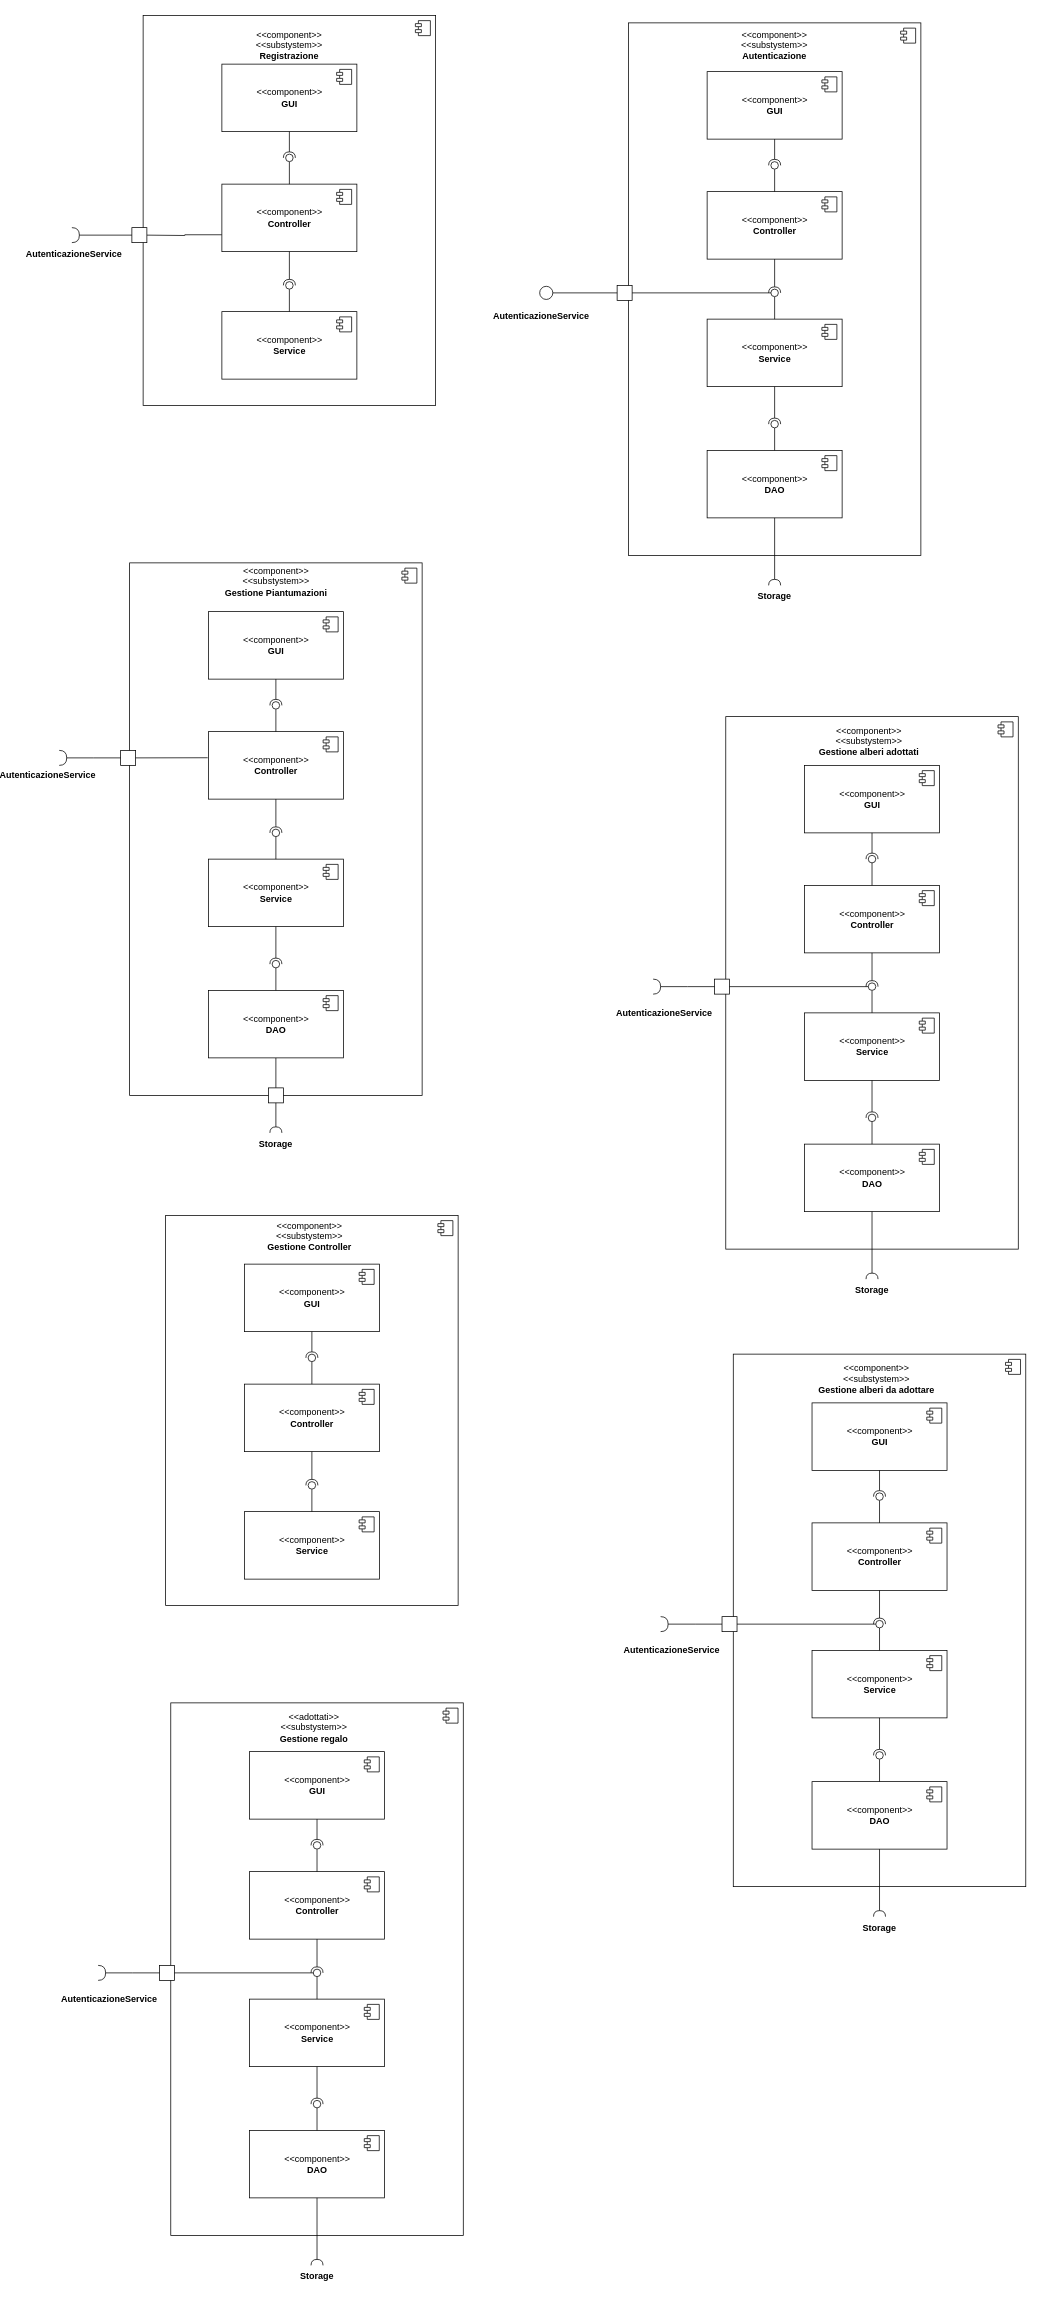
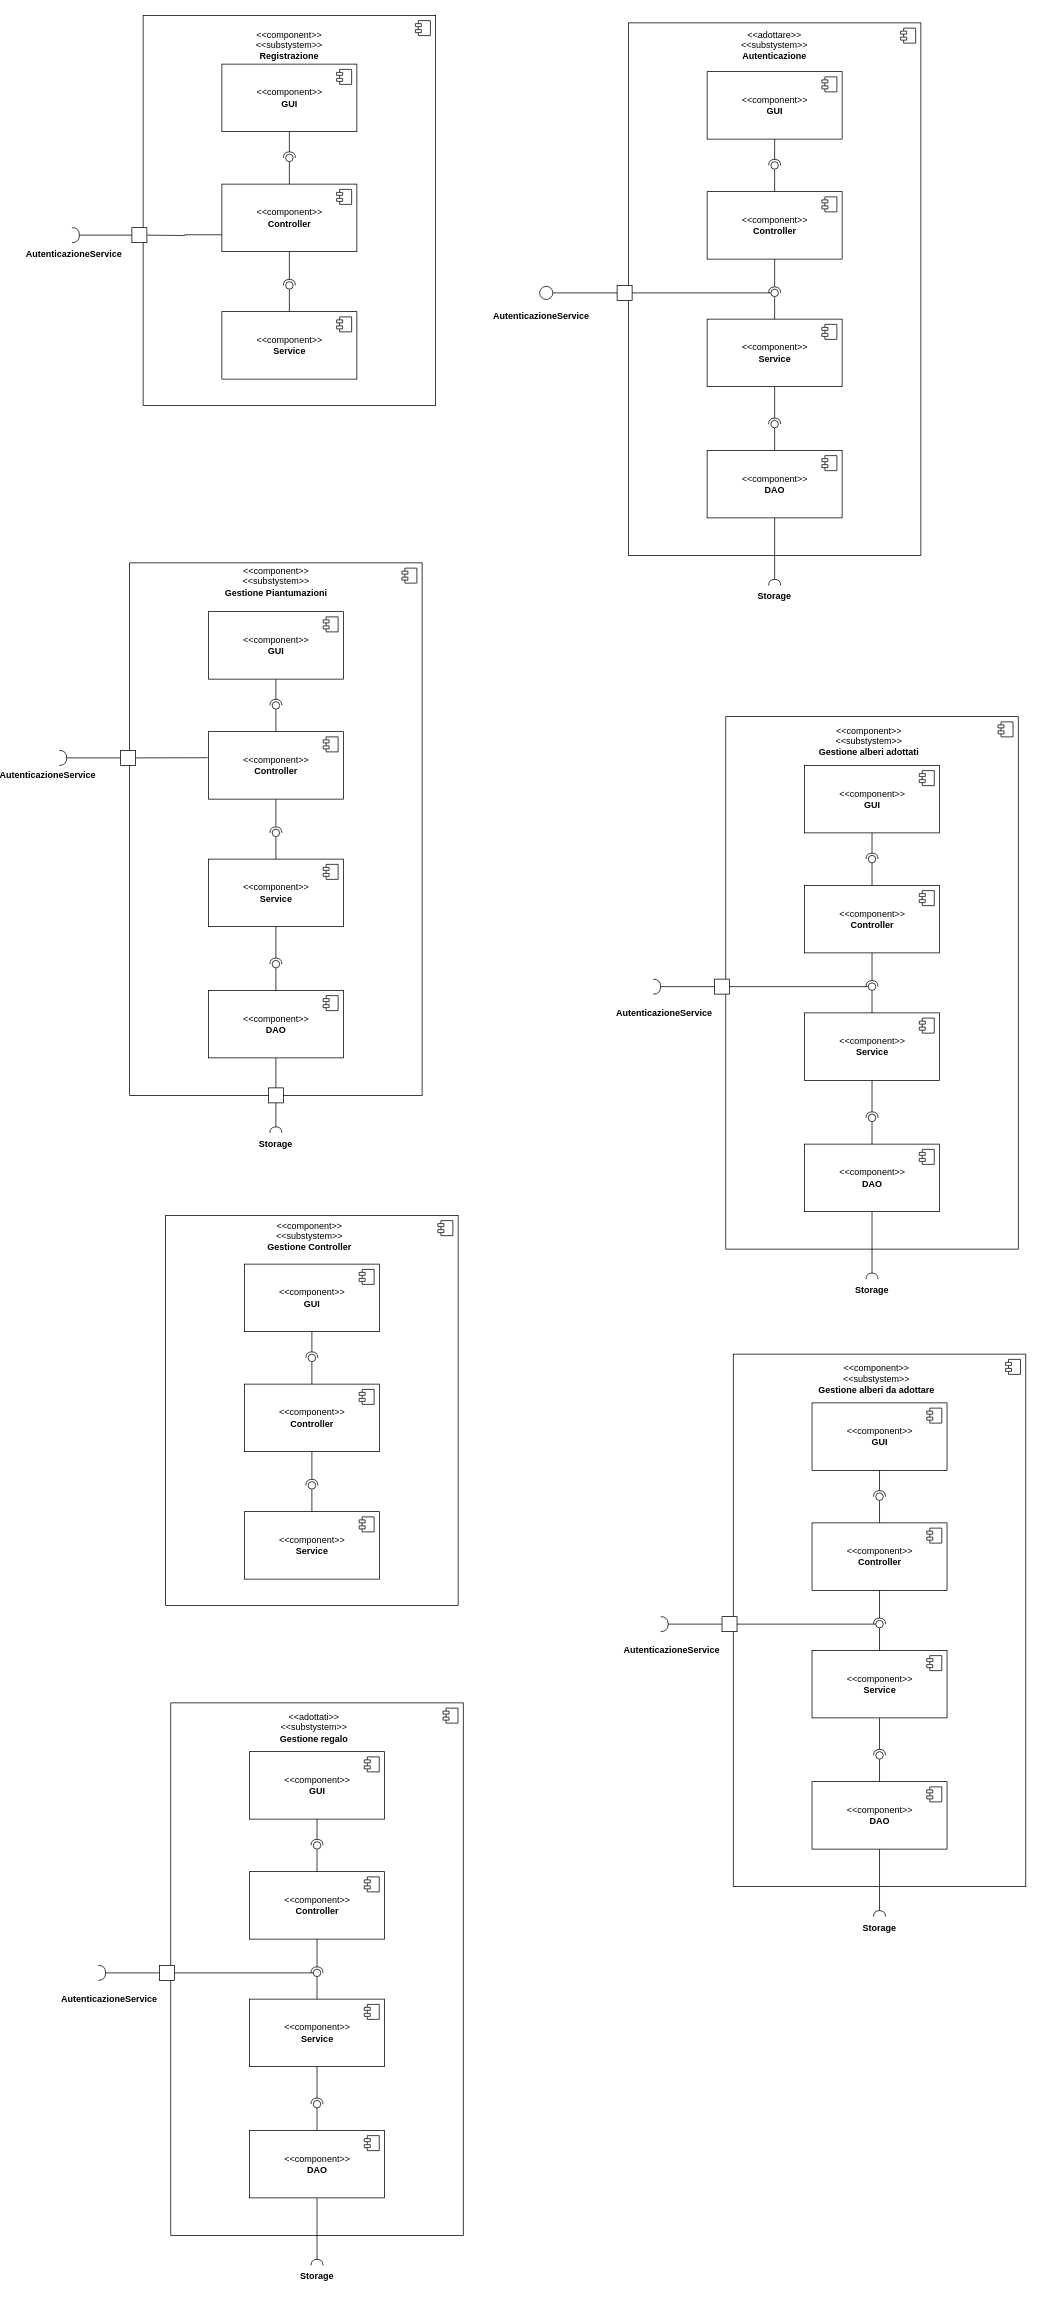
- <mxCell id="30" value="&amp;lt;&amp;lt;component&amp;gt;&amp;gt;&lt;br&gt;&amp;lt;&amp;lt;substystem&amp;gt;&amp;gt;&lt;br&gt;&lt;b&gt;Autenticazione&lt;/b&gt;" style="text;html=1;strokeColor=none;fillColor=none;align=center;verticalAlign=middle;whiteSpace=wrap;rounded=0;" parent="1" vertex="1"><mxGeometry x="974" y="45" width="60" height="30" as="geometry" /></mxCell>
+ <mxCell id="30" value="&amp;lt;&amp;lt;adottare&amp;gt;&amp;gt;&lt;br&gt;&amp;lt;&amp;lt;substystem&amp;gt;&amp;gt;&lt;br&gt;&lt;b&gt;Autenticazione&lt;/b&gt;" style="text;html=1;strokeColor=none;fillColor=none;align=center;verticalAlign=middle;whiteSpace=wrap;rounded=0;" parent="1" vertex="1"><mxGeometry x="974" y="45" width="60" height="30" as="geometry" /></mxCell>
